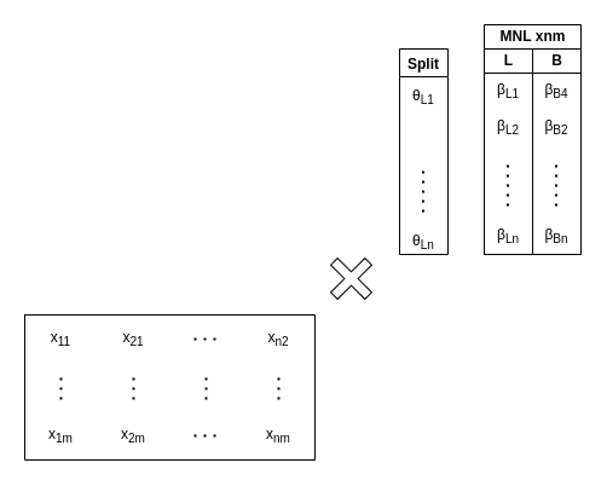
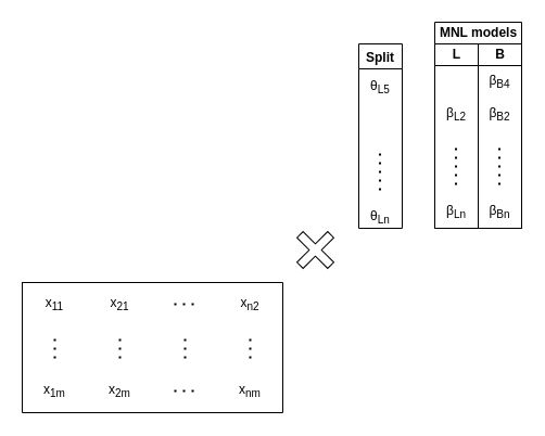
- <mxCell id="2" value="MNL xnm" style="swimlane;childLayout=stackLayout;resizeParent=1;resizeParentMax=0;startSize=20;html=1;" vertex="1" parent="1"><mxGeometry x="400" y="20" width="80" height="190" as="geometry"><mxRectangle x="600" y="160" width="110" height="30" as="alternateBounds" /></mxGeometry></mxCell>
+ <mxCell id="2" value="MNL models" style="swimlane;childLayout=stackLayout;resizeParent=1;resizeParentMax=0;startSize=20;html=1;" vertex="1" parent="1"><mxGeometry x="400" y="20" width="80" height="190" as="geometry"><mxRectangle x="600" y="160" width="110" height="30" as="alternateBounds" /></mxGeometry></mxCell>
- <mxCell id="4" value="β&lt;sub&gt;L1&lt;/sub&gt;" style="text;html=1;strokeColor=none;fillColor=none;align=center;verticalAlign=middle;whiteSpace=wrap;rounded=0;" vertex="1" parent="3"><mxGeometry y="20" width="40" height="30" as="geometry" /></mxCell>
- <mxCell id="40" value="θ&lt;sub&gt;L1&lt;/sub&gt;" style="text;html=1;strokeColor=none;fillColor=none;align=center;verticalAlign=middle;whiteSpace=wrap;rounded=0;" vertex="1" parent="39"><mxGeometry y="25" width="40" height="30" as="geometry" /></mxCell>
+ <mxCell id="40" value="θ&lt;sub&gt;L5&lt;/sub&gt;" style="text;html=1;strokeColor=none;fillColor=none;align=center;verticalAlign=middle;whiteSpace=wrap;rounded=0;" vertex="1" parent="39"><mxGeometry y="25" width="40" height="30" as="geometry" /></mxCell>
